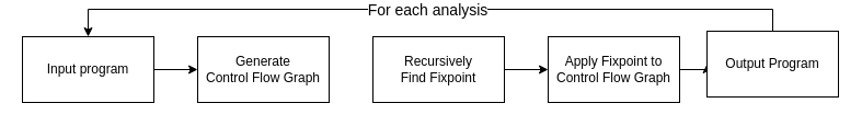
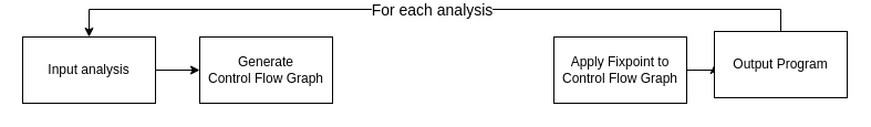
- <mxCell id="3" value="Input program" style="rounded=0;whiteSpace=wrap;html=1;" vertex="1" parent="1"><mxGeometry x="20" y="25" width="120" height="60" as="geometry" /></mxCell>
+ <mxCell id="3" value="Input analysis" style="rounded=0;whiteSpace=wrap;html=1;" vertex="1" parent="1"><mxGeometry x="20" y="25" width="120" height="60" as="geometry" /></mxCell>
- <mxCell id="6" value="&lt;div&gt;Recursively &lt;br&gt;&lt;/div&gt;&lt;div&gt;Find Fixpoint&lt;/div&gt;" style="rounded=0;whiteSpace=wrap;html=1;" vertex="1" parent="1"><mxGeometry x="340" y="25" width="120" height="60" as="geometry" /></mxCell>
- <mxCell id="5" style="edgeStyle=orthogonalEdgeStyle;rounded=0;orthogonalLoop=1;jettySize=auto;html=1;exitX=1;exitY=0.5;exitDx=0;exitDy=0;entryX=0;entryY=0.5;entryDx=0;entryDy=0;" edge="1" parent="1" source="6" target="8"><mxGeometry relative="1" as="geometry" /></mxCell>
